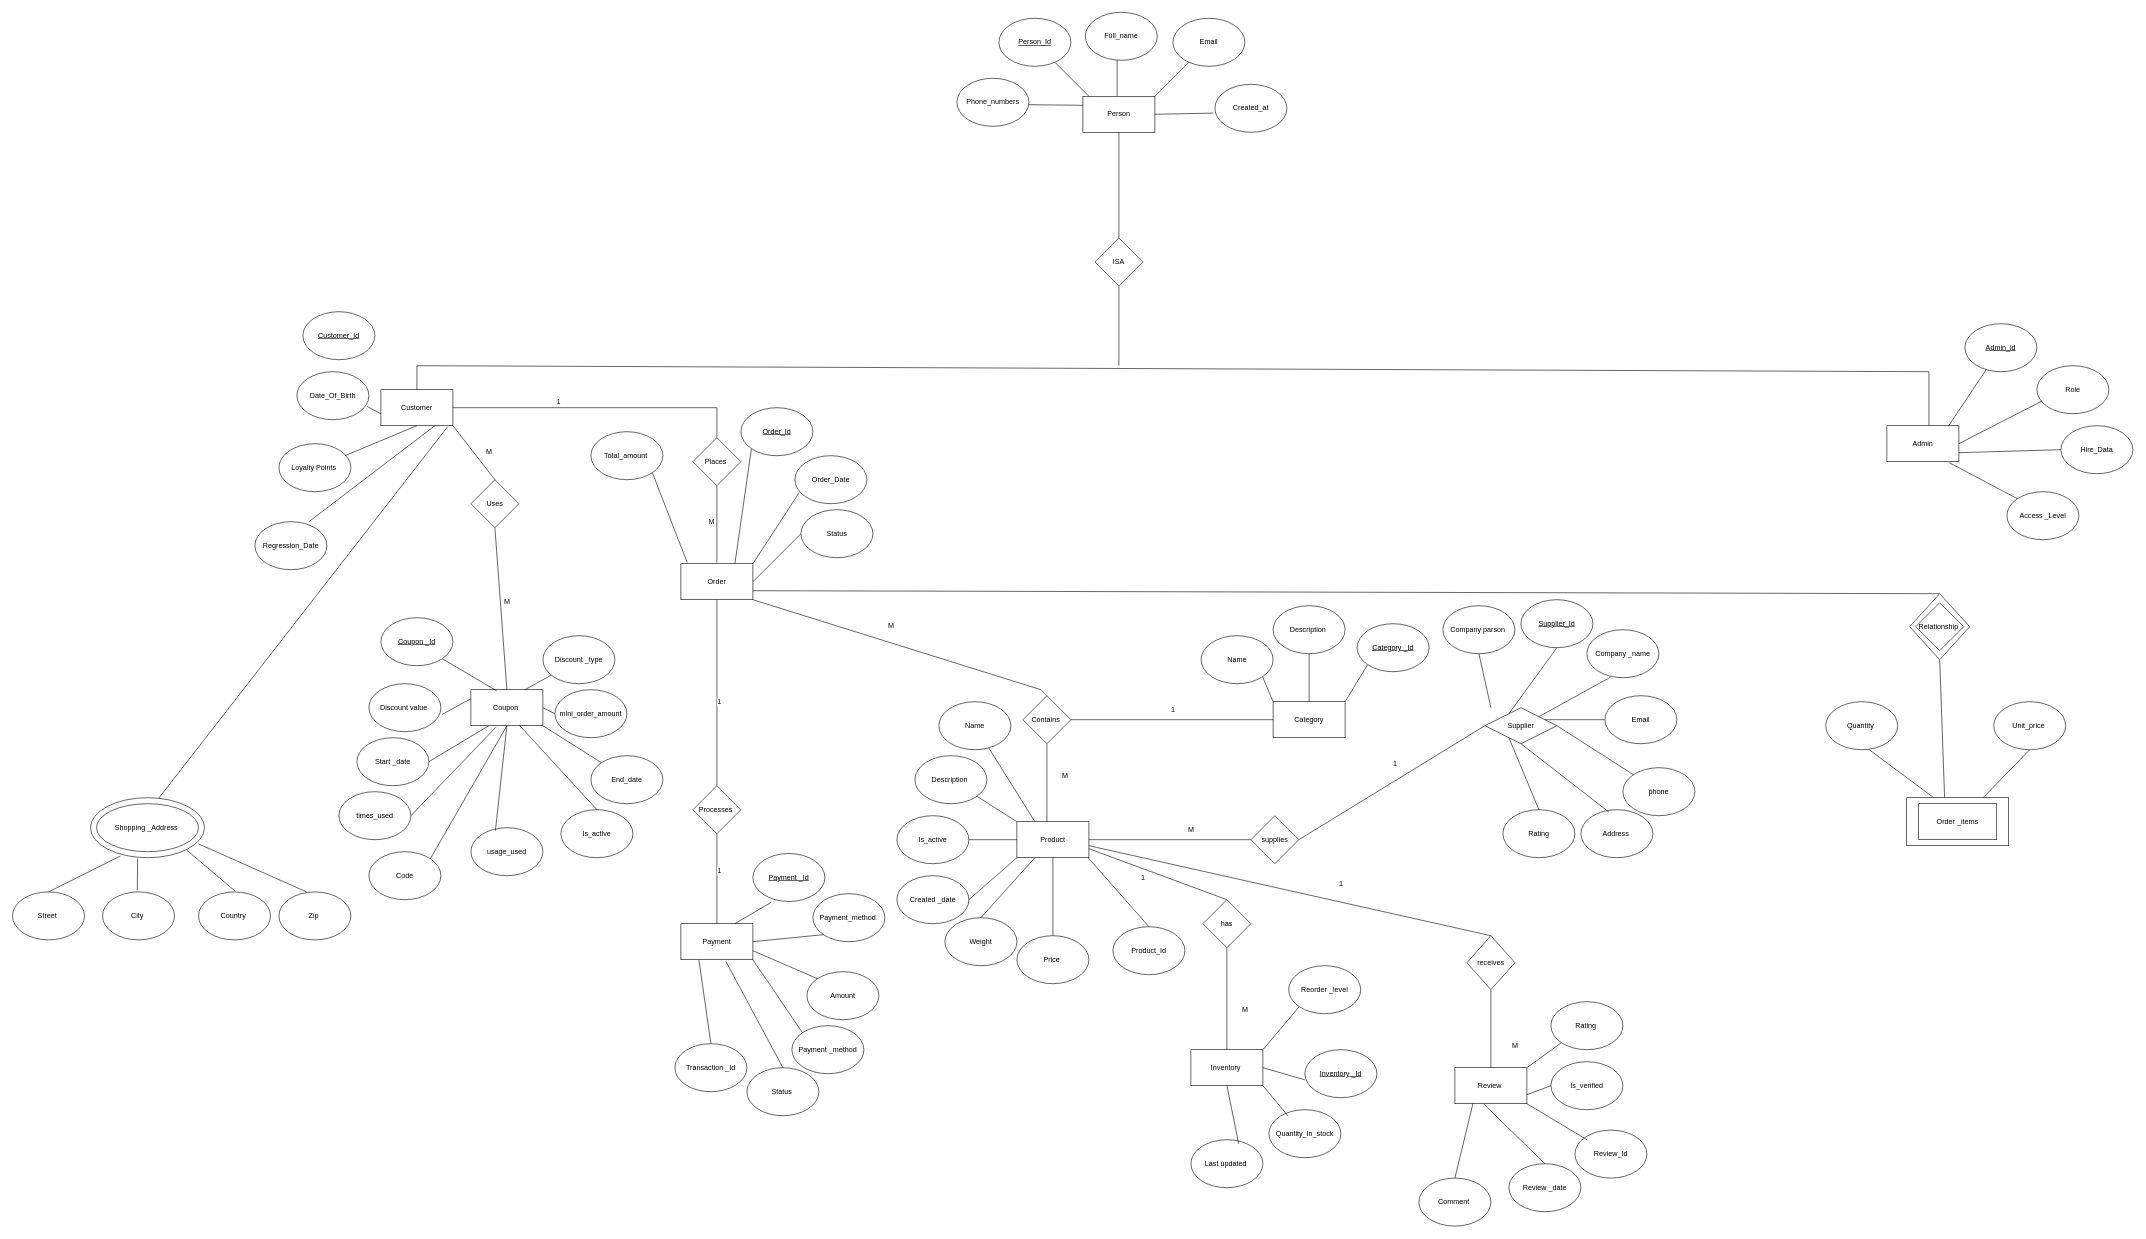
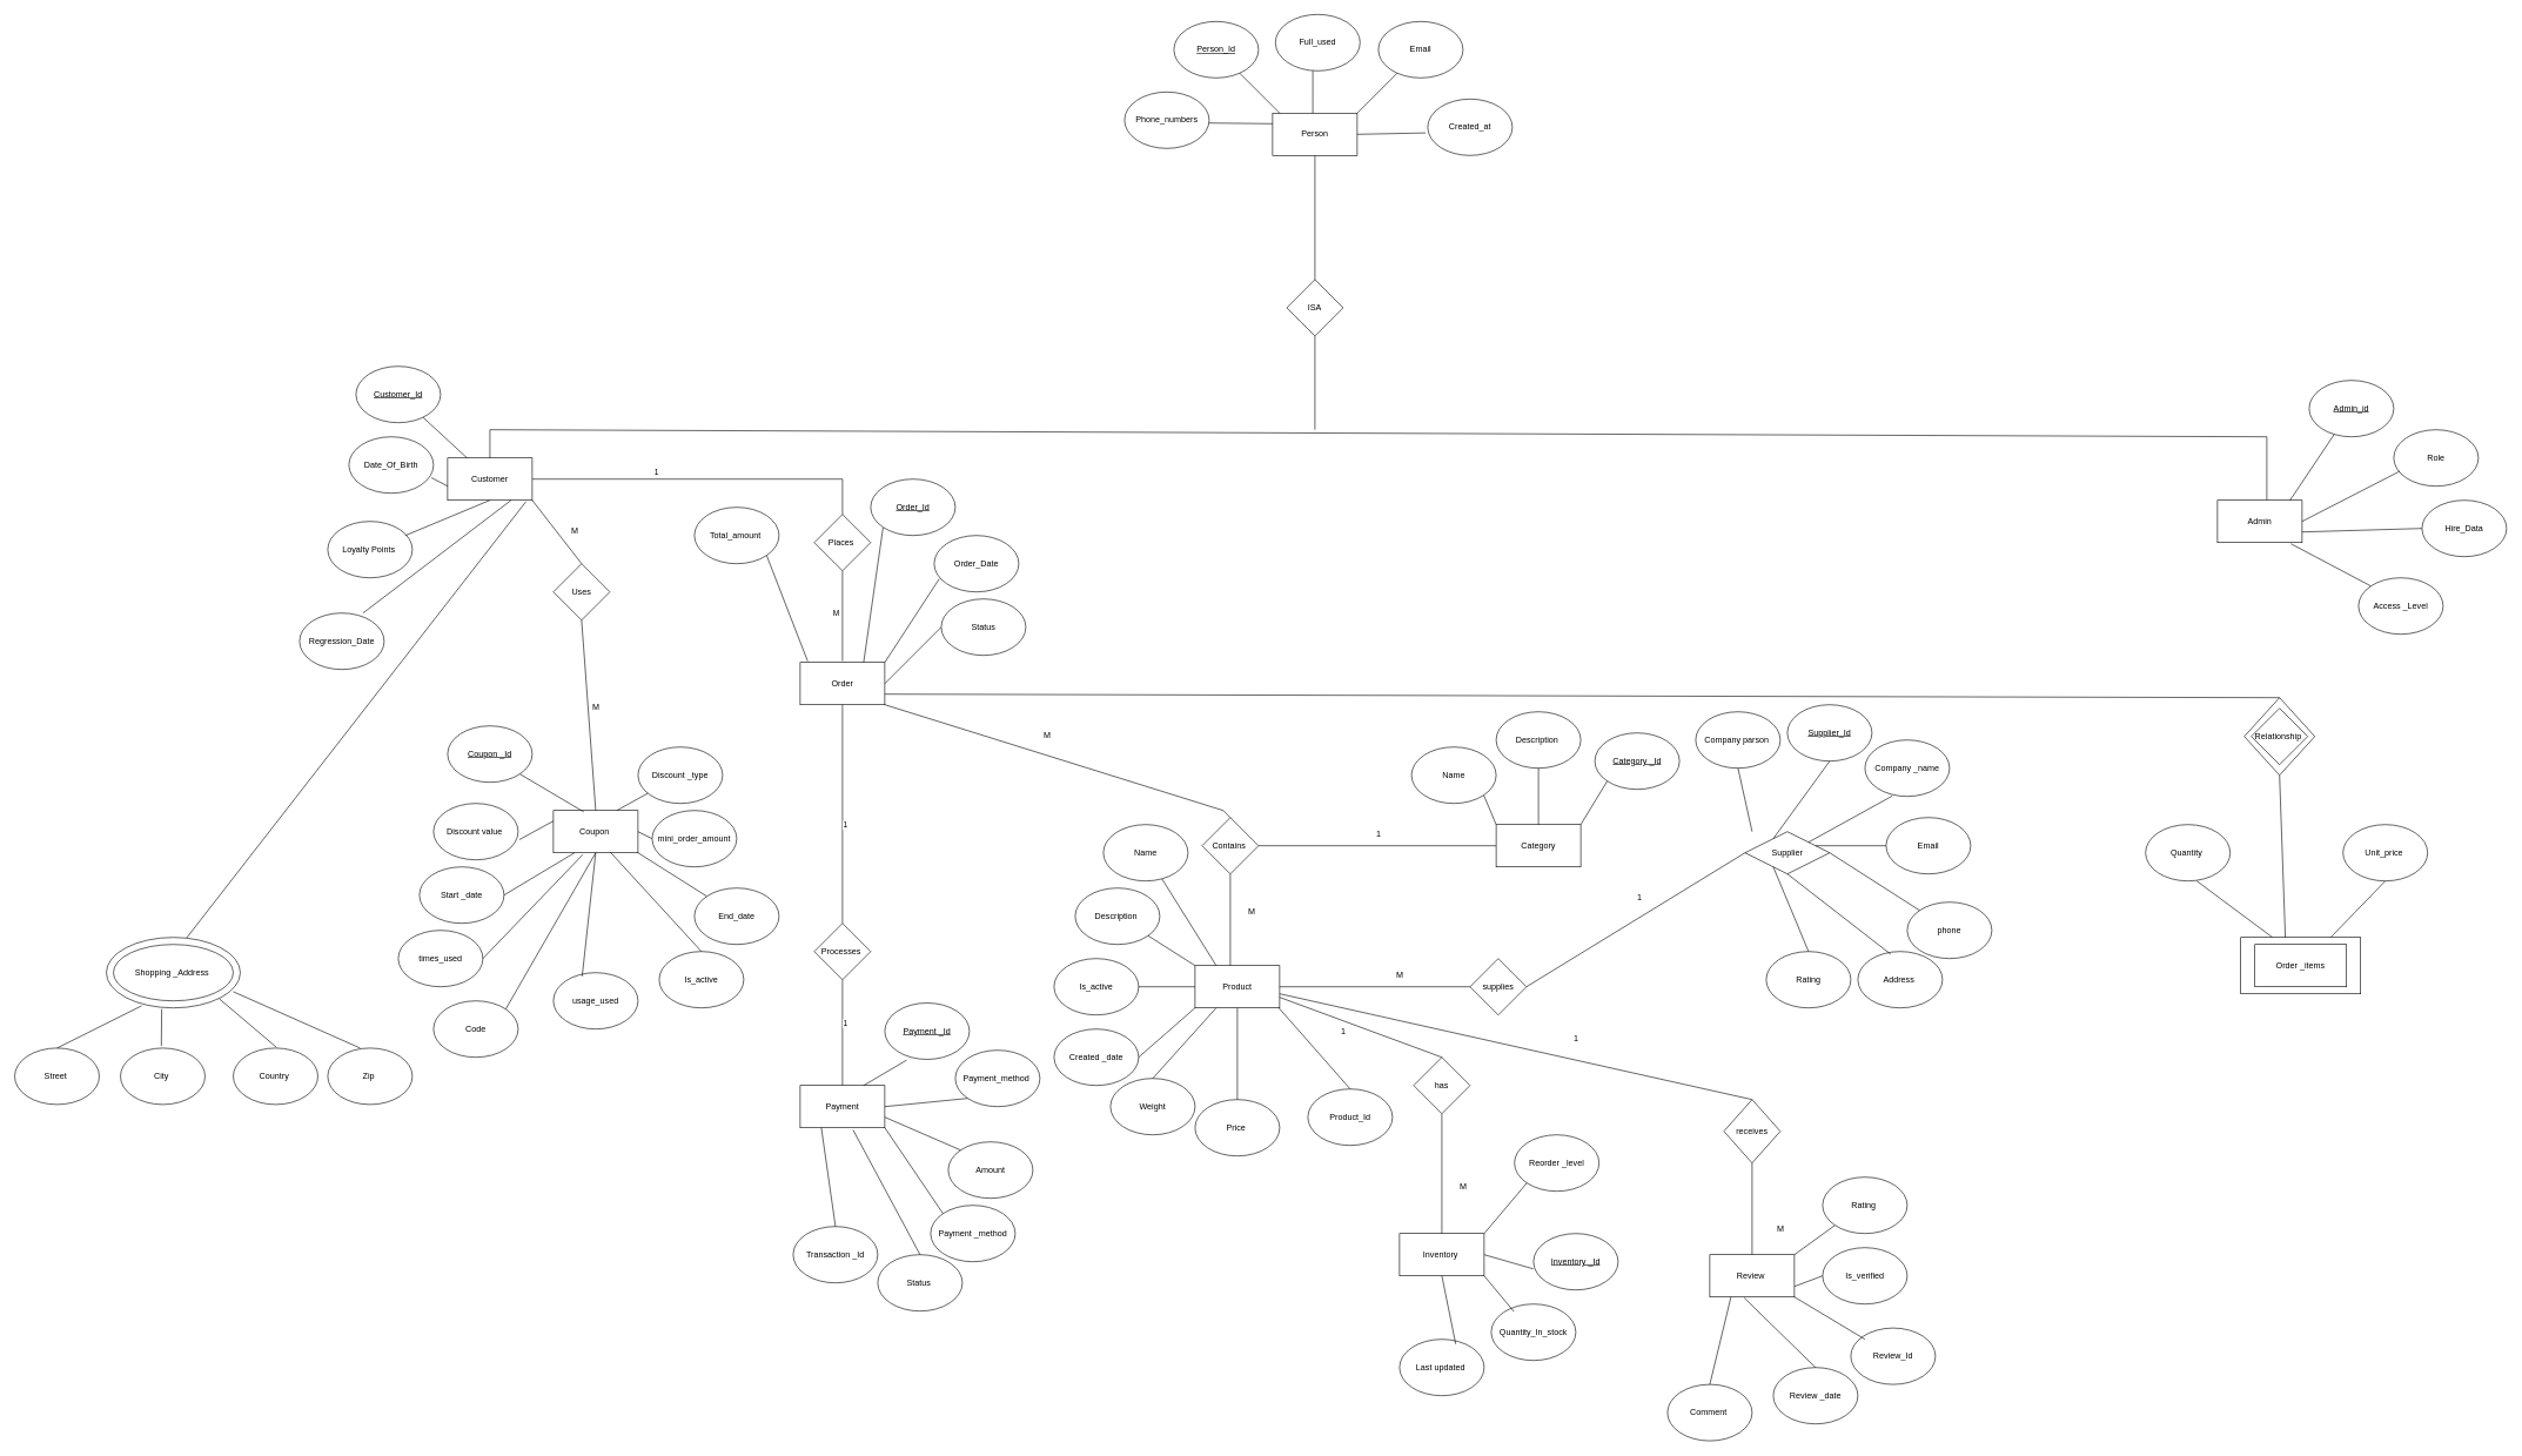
- <mxCell id="29" value="Full_name" style="ellipse;whiteSpace=wrap;html=1;container=0;" parent="1" vertex="1"><mxGeometry x="1808" y="20" width="120" height="80" as="geometry" /></mxCell>
+ <mxCell id="29" value="Full_used" style="ellipse;whiteSpace=wrap;html=1;container=0;" parent="1" vertex="1"><mxGeometry x="1808" y="20" width="120" height="80" as="geometry" /></mxCell>
+ <mxCell id="83" value="" style="endArrow=none;html=1;rounded=0;movable=1;resizable=1;rotatable=1;deletable=1;editable=1;locked=0;connectable=1;" parent="1" source="80" target="82" edge="1"><mxGeometry width="50" height="50" relative="1" as="geometry"><mxPoint x="834" y="729" as="sourcePoint" /><mxPoint x="884" y="679" as="targetPoint" /></mxGeometry></mxCell>
